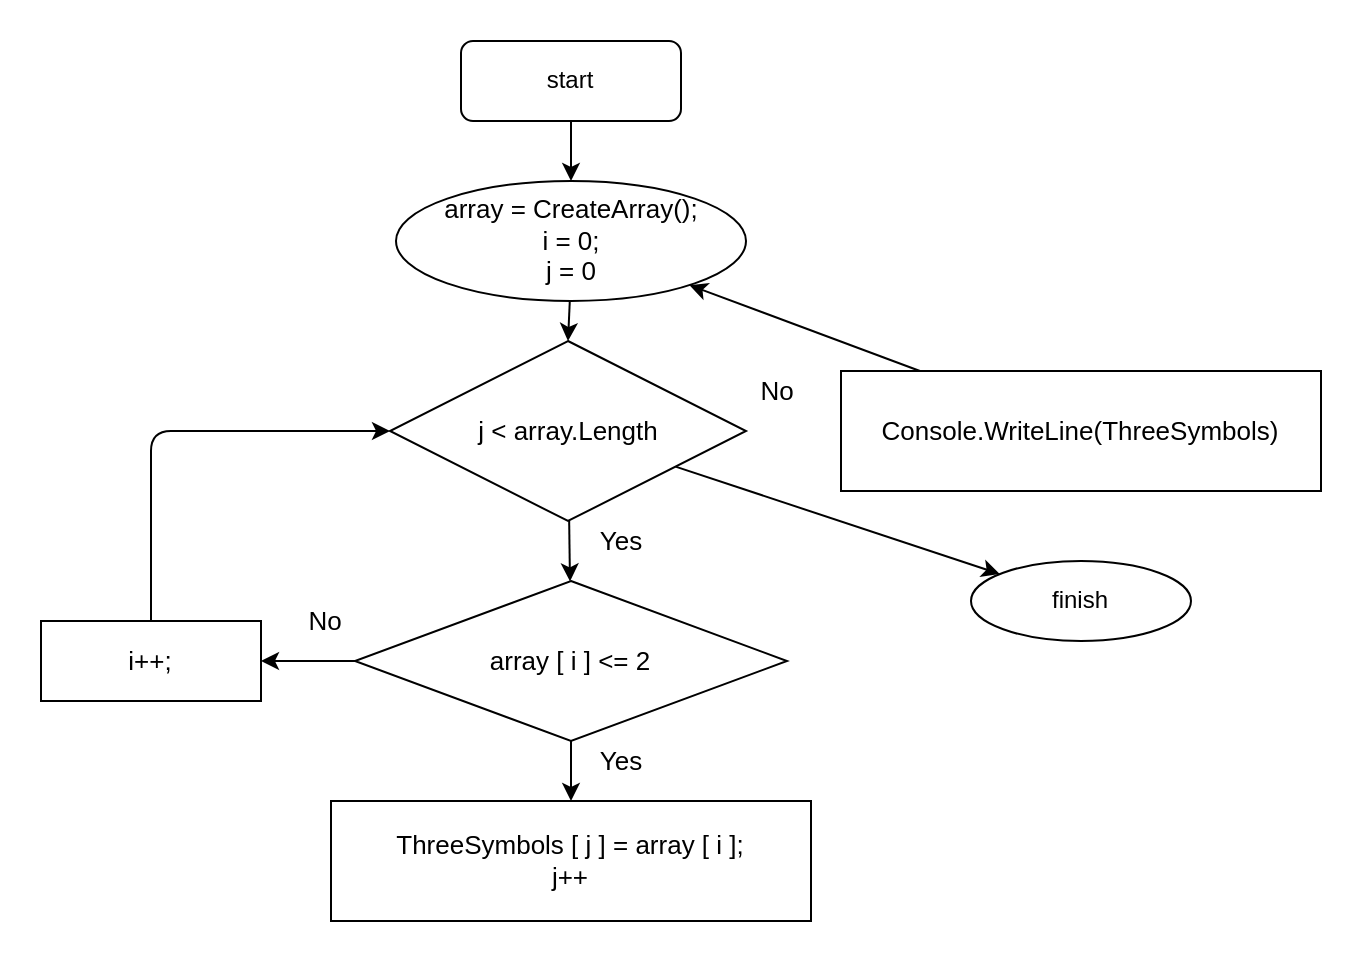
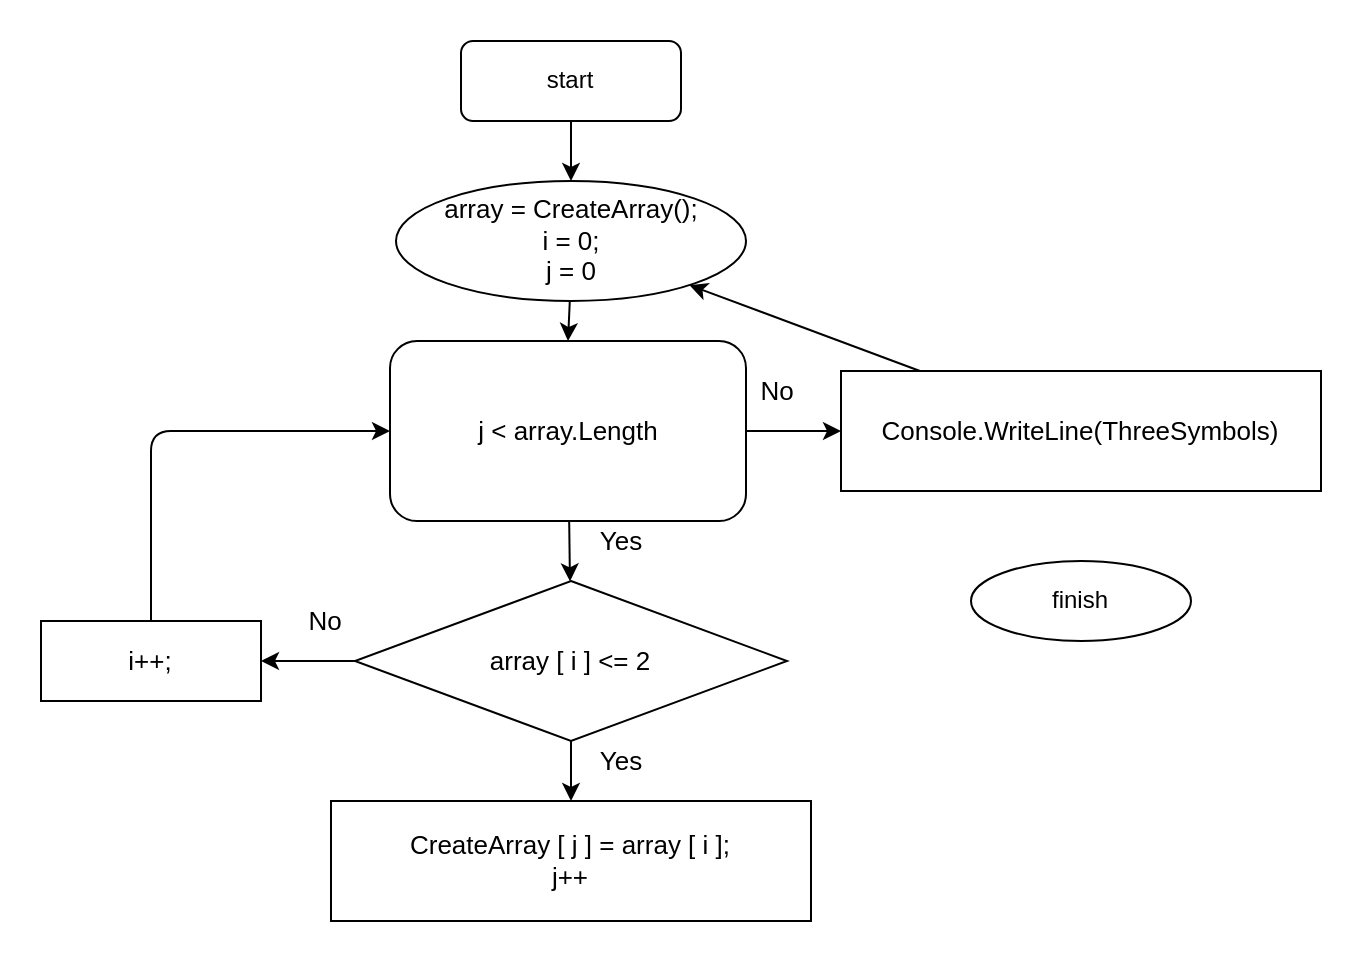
- <mxCell id="8" value="j &amp;lt; array.Length" style="rhombus;whiteSpace=wrap;html=1;fontSize=13;" vertex="1" parent="1"><mxGeometry x="194.5" y="170" width="178" height="90" as="geometry" /></mxCell>
+ <mxCell id="8" value="j &amp;lt; array.Length" style="whiteSpace=wrap;html=1;fontSize=13;rounded=1;" vertex="1" parent="1"><mxGeometry x="194.5" y="170" width="178" height="90" as="geometry" /></mxCell>
- <mxCell id="7" style="edgeStyle=none;html=1;fontSize=13;" edge="1" parent="1" source="8" target="14"><mxGeometry relative="1" as="geometry" /></mxCell>
+ <mxCell id="7" style="edgeStyle=none;html=1;entryX=0;entryY=0.5;entryDx=0;entryDy=0;fontSize=13;" edge="1" parent="1" source="8" target="16"><mxGeometry relative="1" as="geometry" /></mxCell>
- <mxCell id="17" value="ThreeSymbols [ j ] = array [ i ];&lt;br&gt;j++" style="whiteSpace=wrap;html=1;fontSize=13;" vertex="1" parent="1"><mxGeometry x="165" y="400" width="240" height="60" as="geometry" /></mxCell>
+ <mxCell id="17" value="CreateArray [ j ] = array [ i ];&lt;br&gt;j++" style="whiteSpace=wrap;html=1;fontSize=13;" vertex="1" parent="1"><mxGeometry x="165" y="400" width="240" height="60" as="geometry" /></mxCell>
